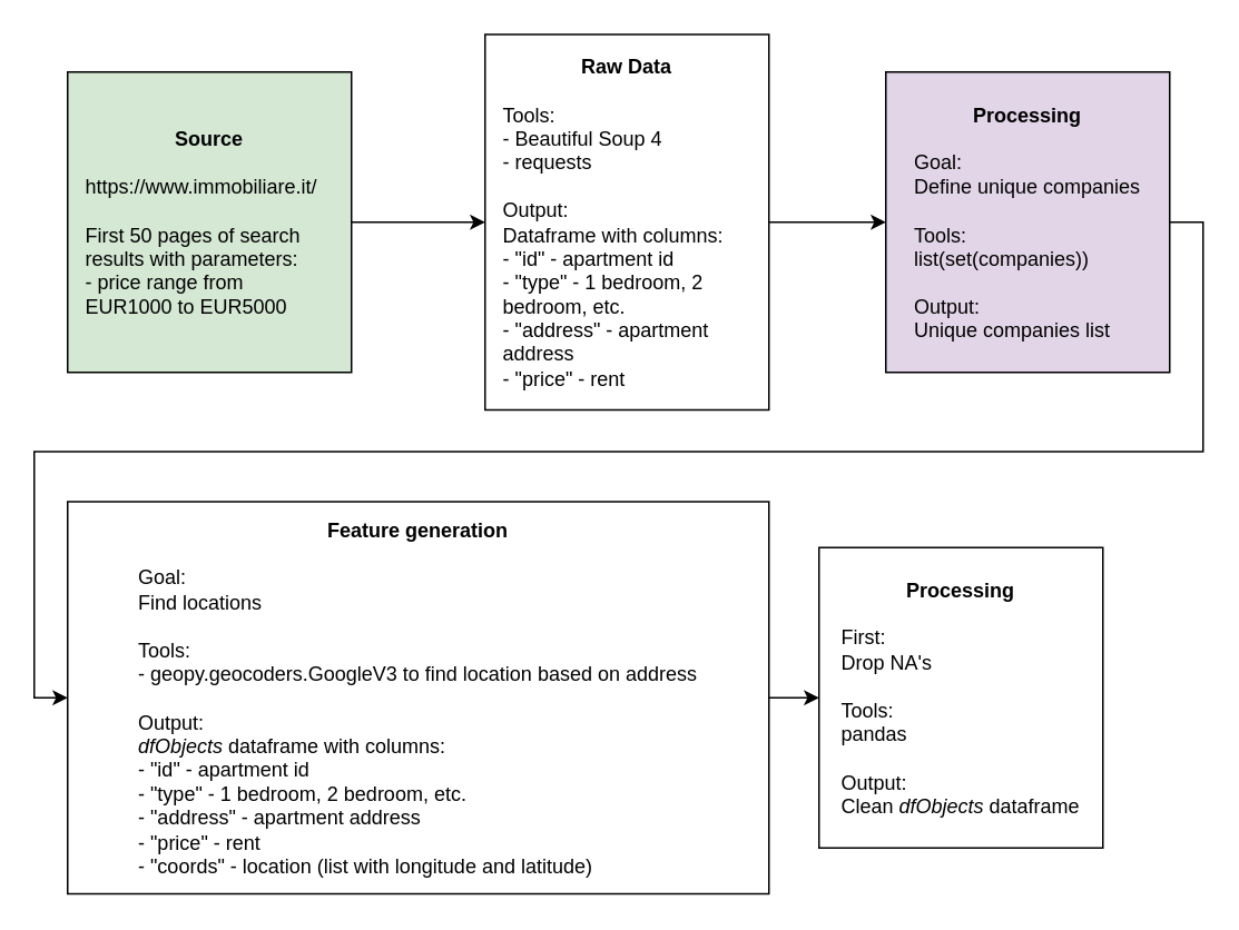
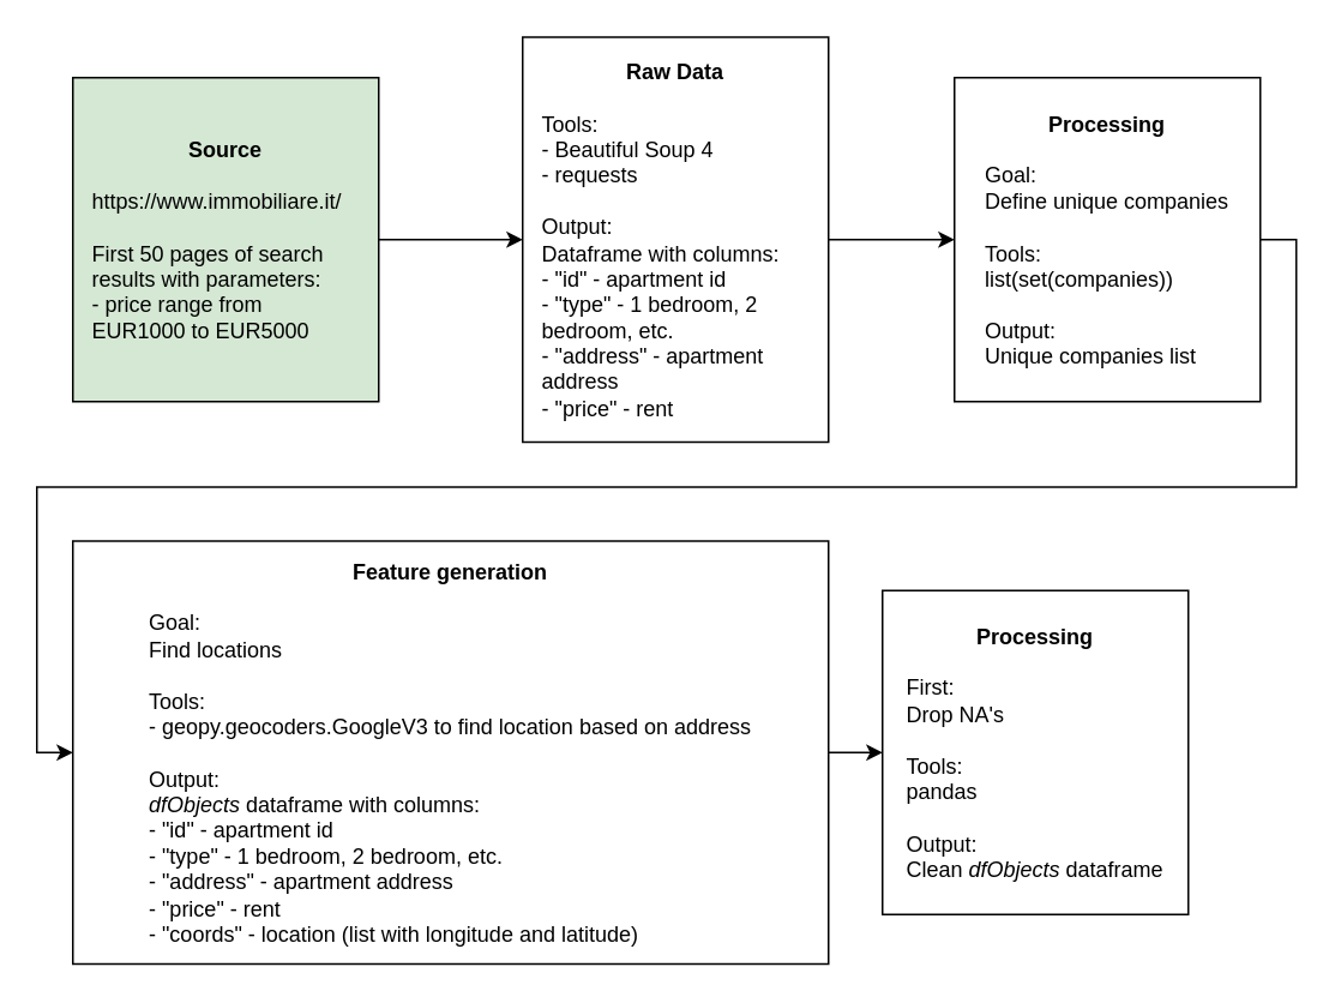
- <mxCell id="7" value="&lt;span&gt;&lt;b&gt;Processing&lt;/b&gt;&lt;/span&gt;&lt;b&gt;&lt;br&gt;&lt;/b&gt;&lt;br&gt;&lt;div style=&quot;text-align: left&quot;&gt;&lt;span&gt;Goal:&lt;/span&gt;&lt;br style=&quot;padding: 0px ; margin: 0px&quot;&gt;&lt;span&gt;Define unique companies&lt;/span&gt;&lt;br&gt;&lt;/div&gt;&lt;div style=&quot;text-align: left&quot;&gt;&lt;span&gt;&lt;br&gt;&lt;/span&gt;&lt;/div&gt;&lt;div style=&quot;text-align: left&quot;&gt;Tools:&lt;/div&gt;&lt;div style=&quot;text-align: left&quot;&gt;list(set(companies))&lt;/div&gt;&lt;div style=&quot;text-align: left&quot;&gt;&lt;span&gt;&lt;br&gt;&lt;/span&gt;&lt;/div&gt;&lt;div style=&quot;text-align: left&quot;&gt;Output:&amp;nbsp;&amp;nbsp;&lt;br style=&quot;padding: 0px ; margin: 0px&quot;&gt;Unique companies list&lt;span&gt;&lt;br&gt;&lt;/span&gt;&lt;/div&gt;" style="rounded=0;whiteSpace=wrap;html=1;spacingTop=10;spacingLeft=10;spacingBottom=10;spacingRight=10;fillColor=#e1d5e7;" parent="1" vertex="1"><mxGeometry x="530" y="42.5" width="170" height="180" as="geometry" /></mxCell>
+ <mxCell id="7" value="&lt;span&gt;&lt;b&gt;Processing&lt;/b&gt;&lt;/span&gt;&lt;b&gt;&lt;br&gt;&lt;/b&gt;&lt;br&gt;&lt;div style=&quot;text-align: left&quot;&gt;&lt;span&gt;Goal:&lt;/span&gt;&lt;br style=&quot;padding: 0px ; margin: 0px&quot;&gt;&lt;span&gt;Define unique companies&lt;/span&gt;&lt;br&gt;&lt;/div&gt;&lt;div style=&quot;text-align: left&quot;&gt;&lt;span&gt;&lt;br&gt;&lt;/span&gt;&lt;/div&gt;&lt;div style=&quot;text-align: left&quot;&gt;Tools:&lt;/div&gt;&lt;div style=&quot;text-align: left&quot;&gt;list(set(companies))&lt;/div&gt;&lt;div style=&quot;text-align: left&quot;&gt;&lt;span&gt;&lt;br&gt;&lt;/span&gt;&lt;/div&gt;&lt;div style=&quot;text-align: left&quot;&gt;Output:&amp;nbsp;&amp;nbsp;&lt;br style=&quot;padding: 0px ; margin: 0px&quot;&gt;Unique companies list&lt;span&gt;&lt;br&gt;&lt;/span&gt;&lt;/div&gt;" style="rounded=0;whiteSpace=wrap;html=1;spacingTop=10;spacingLeft=10;spacingBottom=10;spacingRight=10;" parent="1" vertex="1"><mxGeometry x="530" y="42.5" width="170" height="180" as="geometry" /></mxCell>
